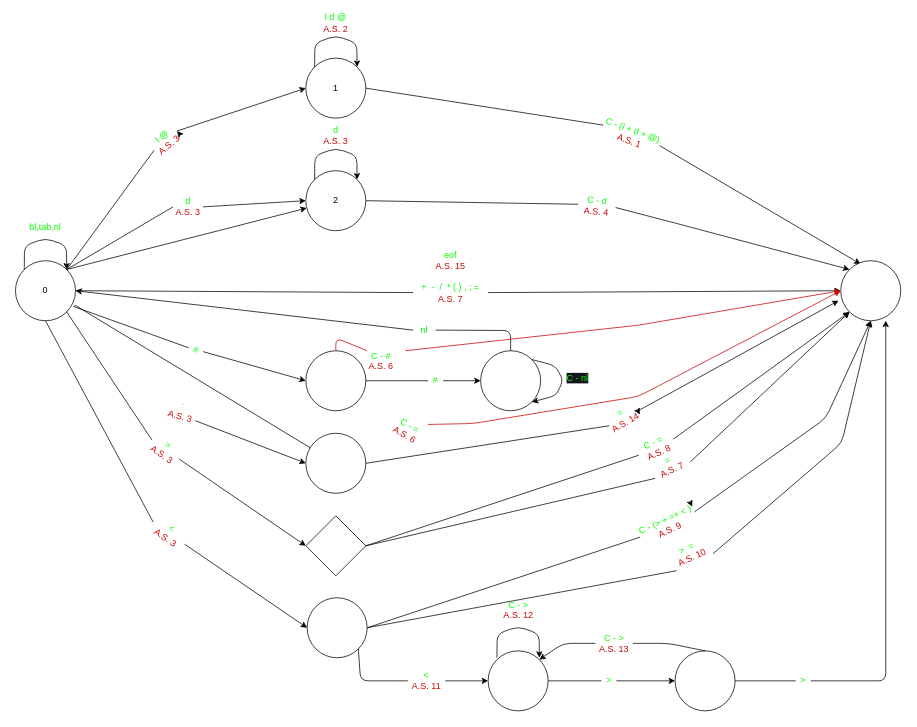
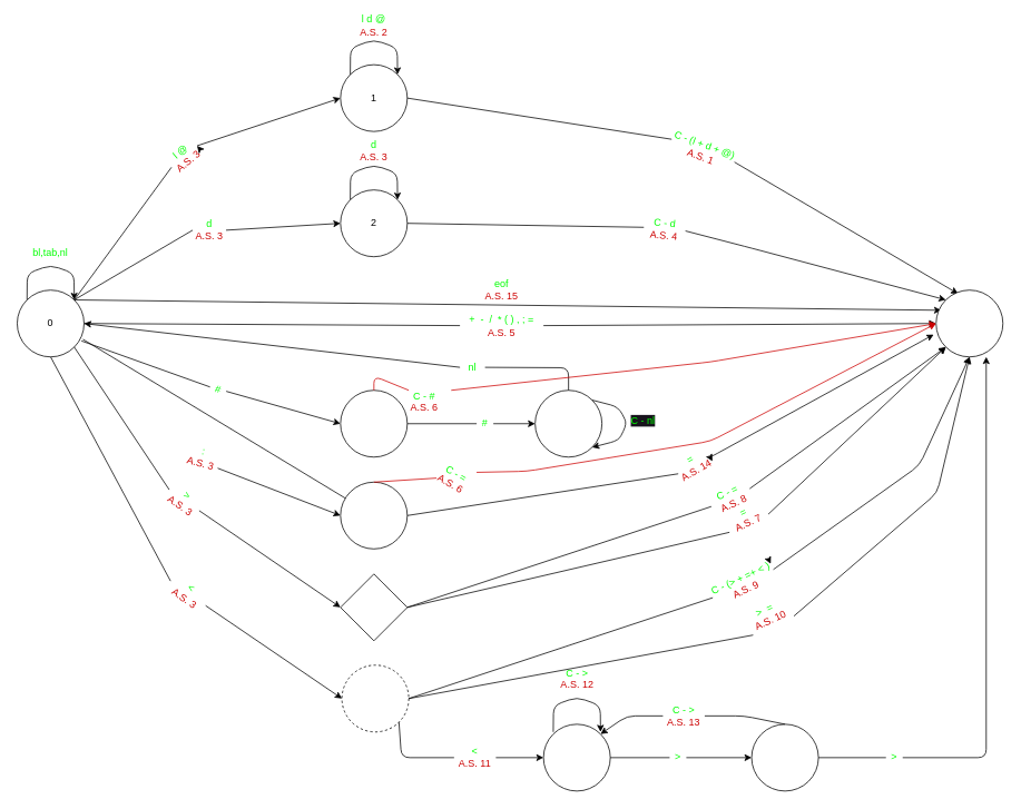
- <mxCell id="5" style="edgeStyle=none;html=1;exitX=1;exitY=0;exitDx=0;exitDy=0;" edge="1" parent="1" source="6" target="14"><mxGeometry relative="1" as="geometry" /></mxCell>
+ <mxCell id="5" style="edgeStyle=none;html=1;exitX=1;exitY=0;exitDx=0;exitDy=0;entryX=0.077;entryY=0.302;entryDx=0;entryDy=0;entryPerimeter=0;" edge="1" parent="1" source="6" target="23"><mxGeometry relative="1" as="geometry" /></mxCell>
- <mxCell id="26" value="&lt;font color=&quot;#00ff00&quot;&gt;+&amp;nbsp;&lt;/font&gt;&amp;nbsp;&lt;font color=&quot;#00ff00&quot;&gt;-&amp;nbsp;&lt;/font&gt;&amp;nbsp;&lt;font color=&quot;#00ff00&quot;&gt;/&amp;nbsp;&lt;/font&gt;&amp;nbsp;&lt;font color=&quot;#00ff00&quot;&gt;*&lt;/font&gt;&lt;font color=&quot;#00ff00&quot;&gt;&amp;nbsp;( ) , ; =&lt;br&gt;&lt;/font&gt;&lt;span style=&quot;color: rgb(204, 0, 0);&quot;&gt;A.S. 7&lt;/span&gt;&lt;font color=&quot;#00ff00&quot;&gt;&lt;br&gt;&lt;/font&gt;" style="text;html=1;strokeColor=none;fillColor=none;align=center;verticalAlign=middle;whiteSpace=wrap;rounded=0;fontColor=#FFFFFF;" parent="1" vertex="1"><mxGeometry x="550" y="377" width="100" height="25" as="geometry" /></mxCell>
+ <mxCell id="26" value="&lt;font color=&quot;#00ff00&quot;&gt;+&amp;nbsp;&lt;/font&gt;&amp;nbsp;&lt;font color=&quot;#00ff00&quot;&gt;-&amp;nbsp;&lt;/font&gt;&amp;nbsp;&lt;font color=&quot;#00ff00&quot;&gt;/&amp;nbsp;&lt;/font&gt;&amp;nbsp;&lt;font color=&quot;#00ff00&quot;&gt;*&lt;/font&gt;&lt;font color=&quot;#00ff00&quot;&gt;&amp;nbsp;( ) , ; =&lt;br&gt;&lt;/font&gt;&lt;span style=&quot;color: rgb(204, 0, 0);&quot;&gt;A.S. 5&lt;/span&gt;&lt;font color=&quot;#00ff00&quot;&gt;&lt;br&gt;&lt;/font&gt;" style="text;html=1;strokeColor=none;fillColor=none;align=center;verticalAlign=middle;whiteSpace=wrap;rounded=0;fontColor=#FFFFFF;" parent="1" vertex="1"><mxGeometry x="550" y="377" width="100" height="25" as="geometry" /></mxCell>
+ <mxCell id="85" value="" style="edgeStyle=none;html=1;exitX=0.5;exitY=0;exitDx=0;exitDy=0;stroke=#FF0000;;strokeColor=#CC0000;entryX=0;entryY=1;entryDx=0;entryDy=0;endArrow=none;" parent="1" source="44" target="86" edge="1"><mxGeometry relative="1" as="geometry"><mxPoint x="447" y="577" as="sourcePoint" /><mxPoint x="97.76" y="411.64" as="targetPoint" /><Array as="points" /></mxGeometry></mxCell>
- <mxCell id="59" value="&lt;span style=&quot;color: rgb(255, 255, 255);&quot;&gt;7&lt;/span&gt;" style="ellipse;whiteSpace=wrap;html=1;aspect=fixed;fontColor=#00FF00;" parent="1" vertex="1"><mxGeometry x="408.72" y="796.22" width="80" height="80" as="geometry" /></mxCell>
+ <mxCell id="59" value="&lt;span style=&quot;color: rgb(255, 255, 255);&quot;&gt;7&lt;/span&gt;" style="ellipse;whiteSpace=wrap;html=1;aspect=fixed;fontColor=#00FF00;dashed=1;" parent="1" vertex="1"><mxGeometry x="408.72" y="796.22" width="80" height="80" as="geometry" /></mxCell>
